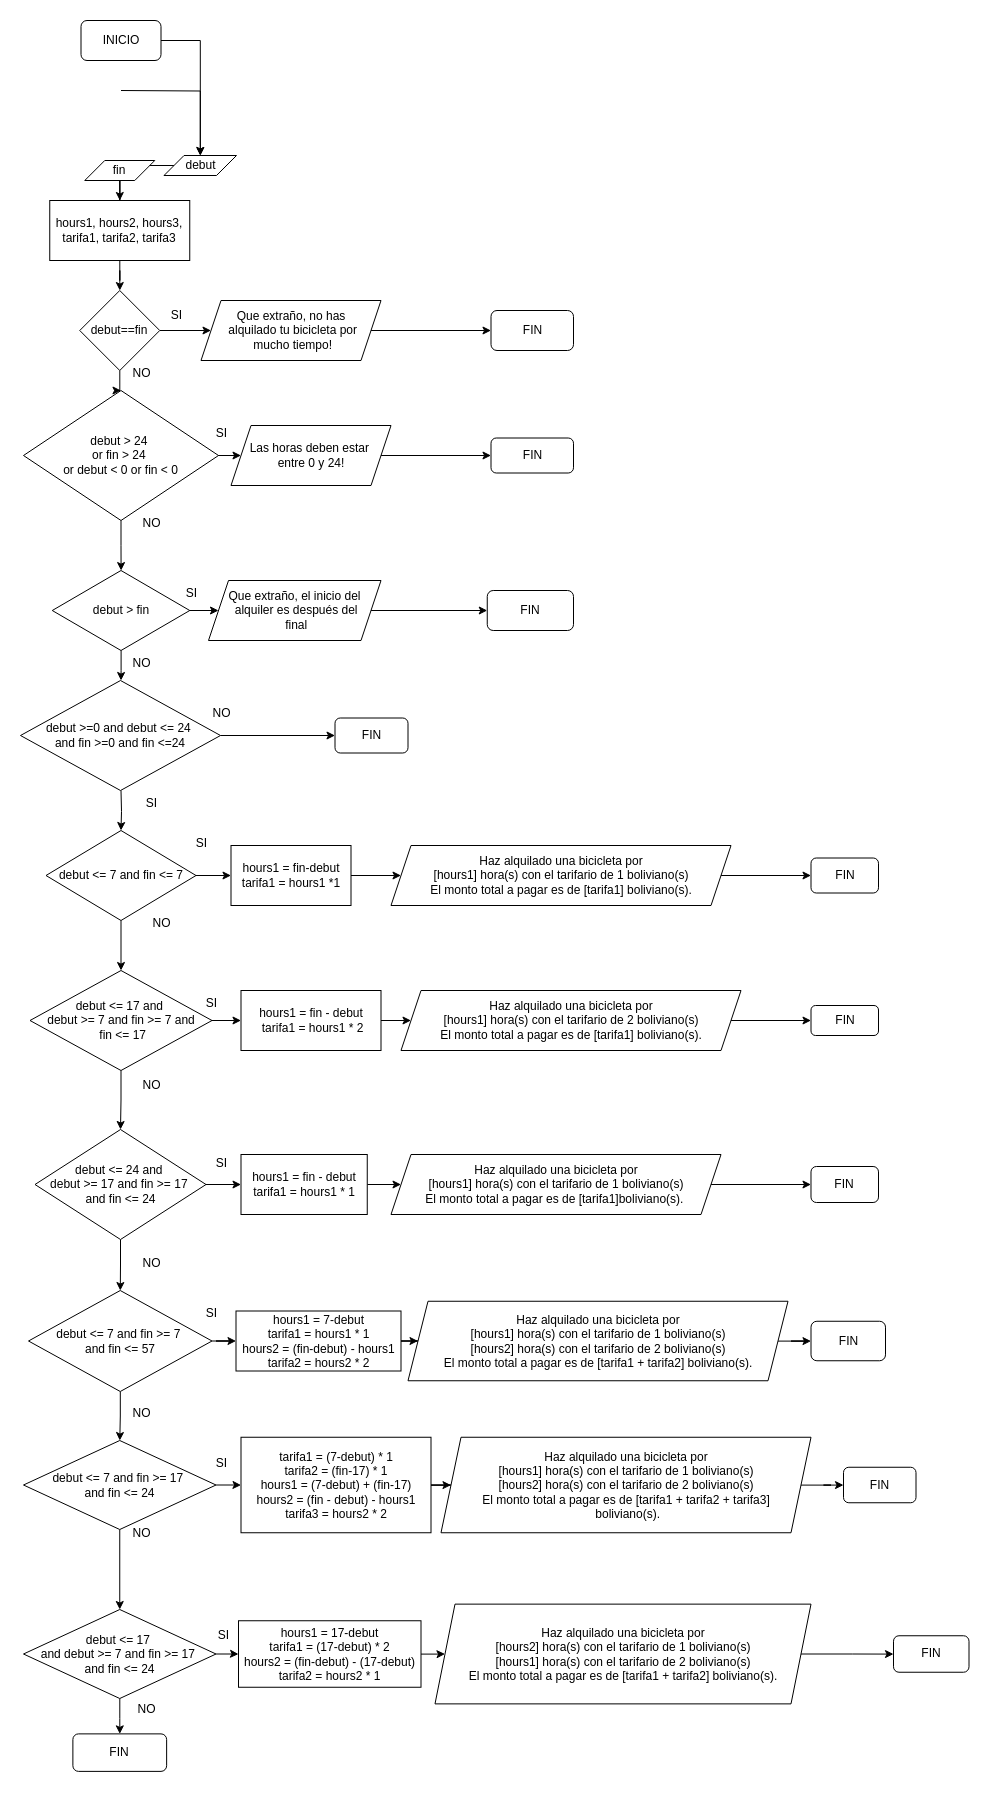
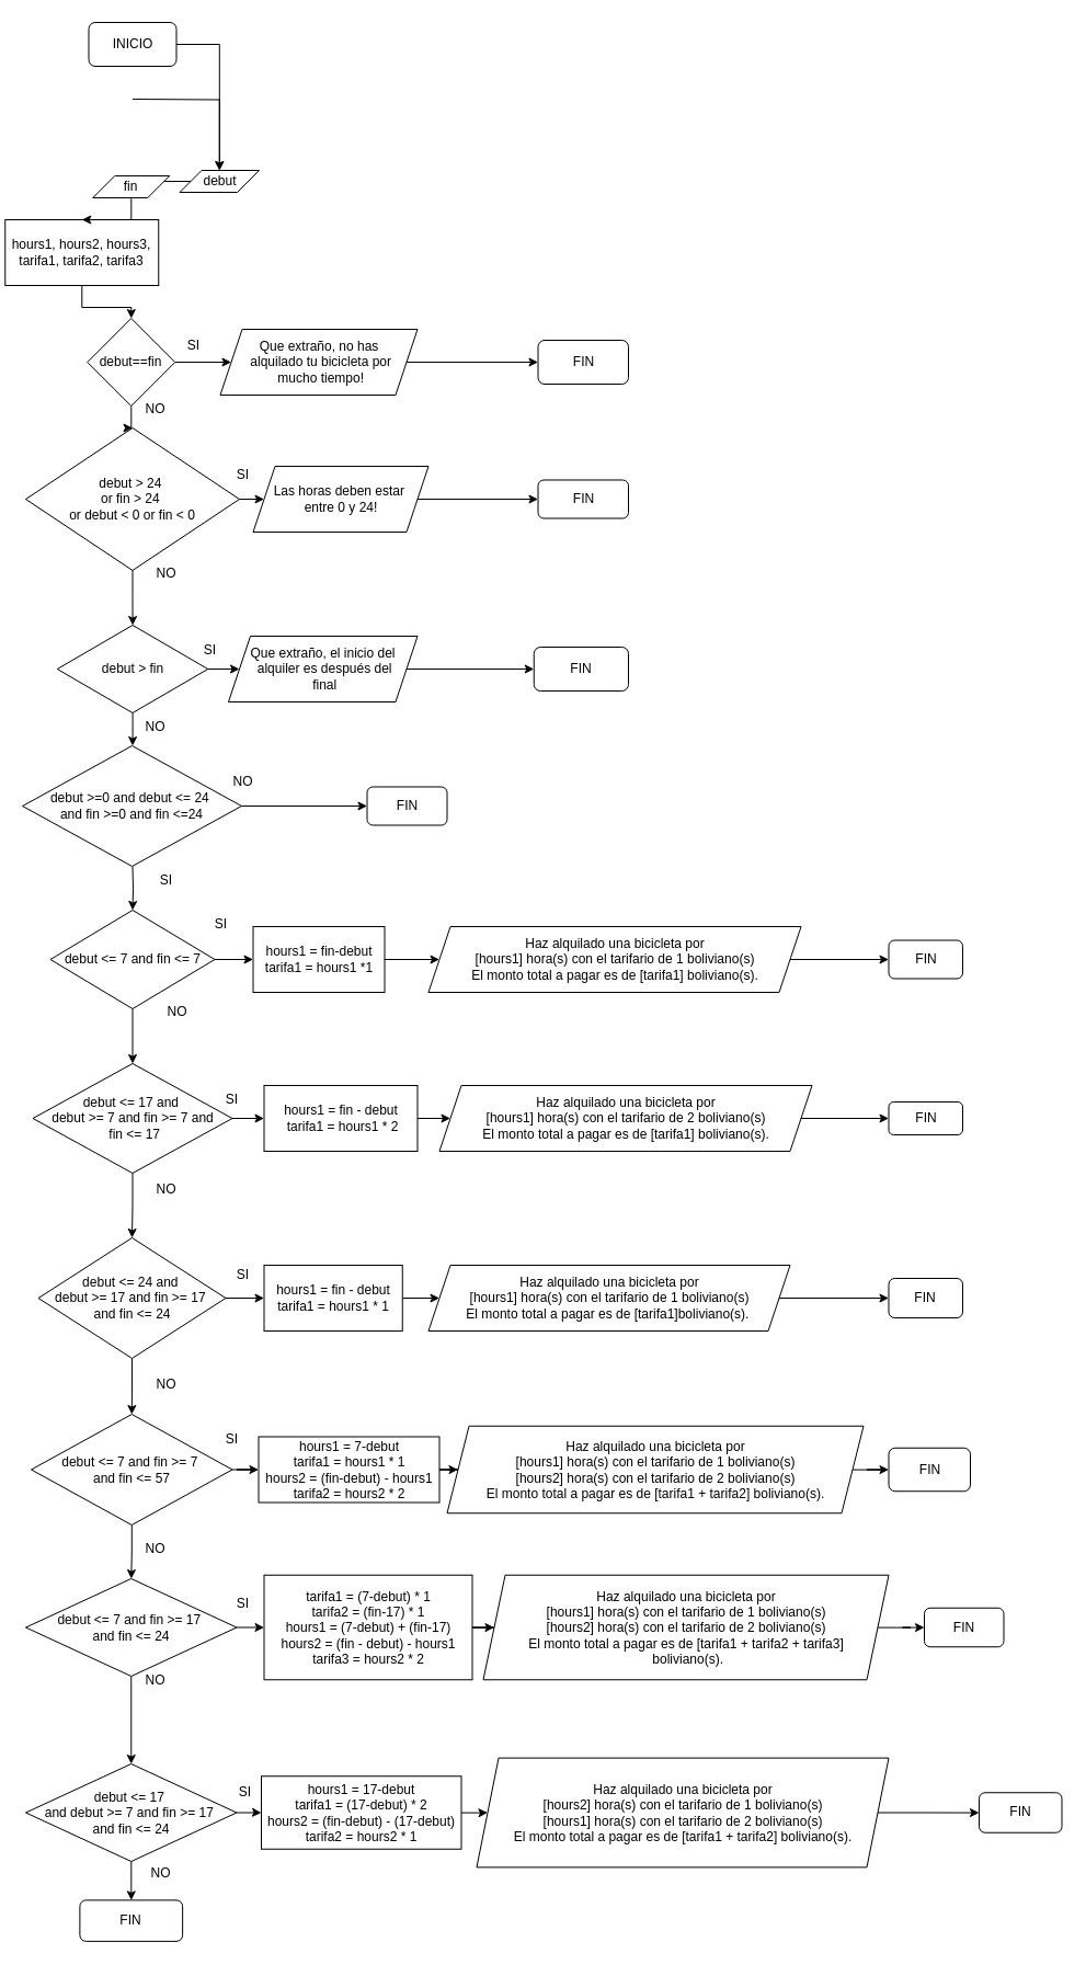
- <mxCell id="6" value="&lt;div&gt;hours1, hours2, hours3, tarifa1, tarifa2, tarifa3&lt;/div&gt;" style="whiteSpace=wrap;html=1;" parent="1" vertex="1"><mxGeometry x="49.25" y="200" width="140" height="60" as="geometry" /></mxCell>
+ <mxCell id="6" value="&lt;div&gt;hours1, hours2, hours3, tarifa1, tarifa2, tarifa3&lt;/div&gt;" style="whiteSpace=wrap;html=1;" parent="1" vertex="1"><mxGeometry x="4.25" y="200" width="140" height="60" as="geometry" /></mxCell>
